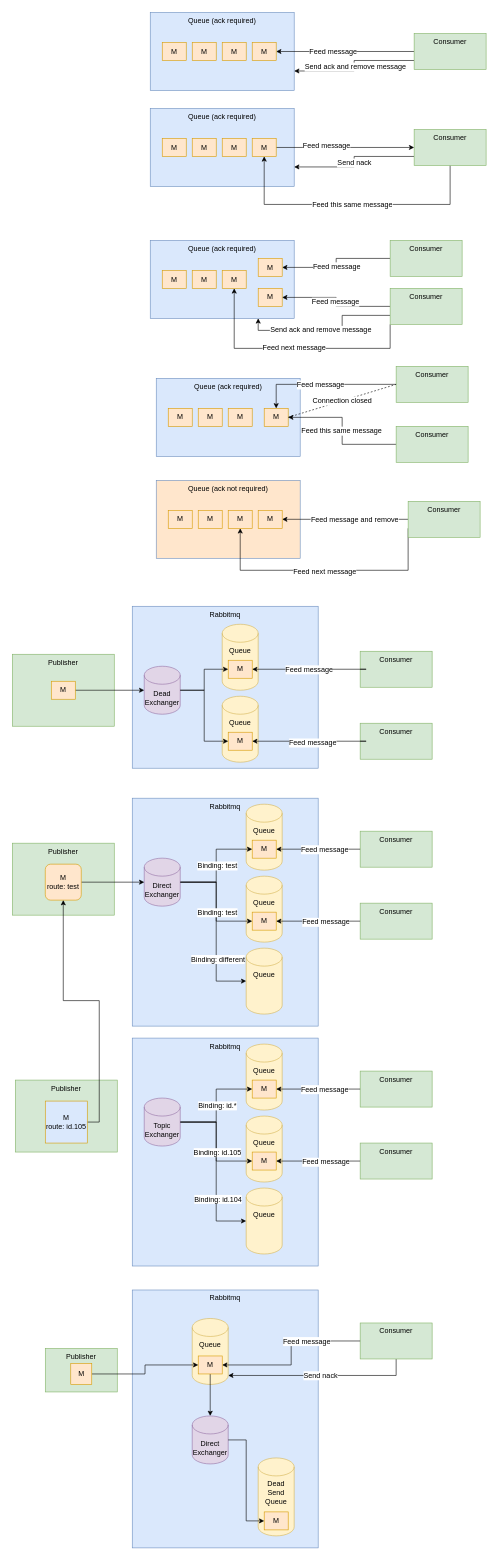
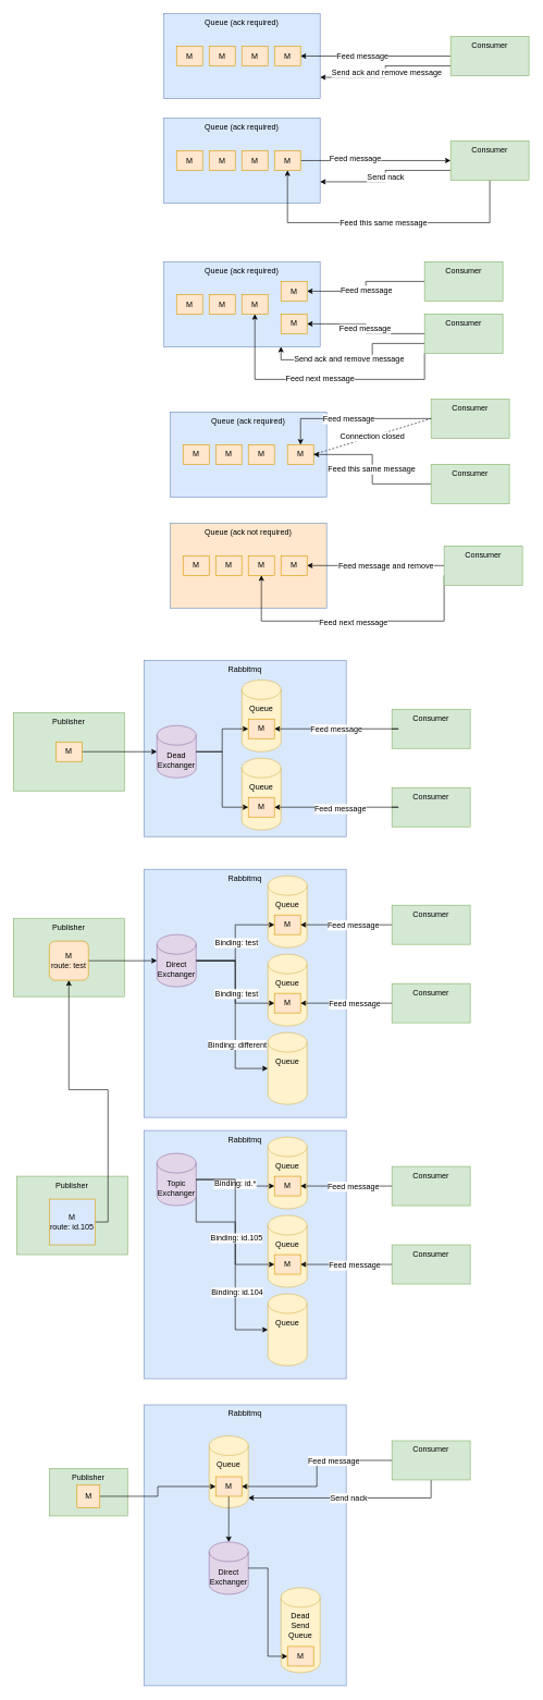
- <mxCell id="106" value="Topic Exchanger" style="shape=cylinder3;whiteSpace=wrap;html=1;boundedLbl=1;backgroundOutline=1;size=15;fillColor=#e1d5e7;strokeColor=#9673a6;" vertex="1" parent="1"><mxGeometry x="240" y="1830" width="60" height="80" as="geometry" /></mxCell>
+ <mxCell id="106" value="Topic Exchanger" style="shape=cylinder3;whiteSpace=wrap;html=1;boundedLbl=1;backgroundOutline=1;size=15;fillColor=#e1d5e7;strokeColor=#9673a6;" vertex="1" parent="1"><mxGeometry x="240" y="1765" width="60" height="80" as="geometry" /></mxCell>
